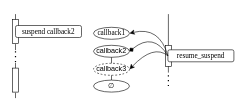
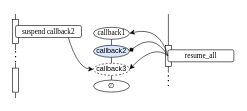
+ <mxCell id="13" value="" style="endArrow=none;html=1;rounded=0;entryX=0.5;entryY=1;entryDx=0;entryDy=0;exitX=0.5;exitY=0;exitDx=0;exitDy=0;" parent="9" source="11" target="10" edge="1"><mxGeometry width="50" height="50" relative="1" as="geometry"><mxPoint x="-216" y="50" as="sourcePoint" /><mxPoint x="-156" as="targetPoint" /></mxGeometry></mxCell>
- <mxCell id="11" value="callback2" style="ellipse;whiteSpace=wrap;html=1;" parent="9" vertex="1"><mxGeometry y="30" width="60" height="20" as="geometry" /></mxCell>
+ <mxCell id="11" value="callback2" style="ellipse;whiteSpace=wrap;html=1;fillColor=#dae8fc;" parent="9" vertex="1"><mxGeometry y="30" width="60" height="20" as="geometry" /></mxCell>
+ <mxCell id="2" value="" style="curved=1;endArrow=classic;html=1;rounded=0;exitX=0.75;exitY=0;exitDx=0;exitDy=0;entryX=0;entryY=0.5;entryDx=0;entryDy=0;" parent="1" source="23" target="12" edge="1"><mxGeometry width="50" height="50" relative="1" as="geometry"><mxPoint x="85" y="112" as="sourcePoint" /><mxPoint x="135" y="62" as="targetPoint" /><Array as="points"><mxPoint x="125" y="113" /></Array></mxGeometry></mxCell>
- <mxCell id="17" value="&lt;font face=&quot;Lucida Console&quot;&gt;resume_suspend&lt;/font&gt;" style="rounded=1;whiteSpace=wrap;html=1;" vertex="1" parent="1"><mxGeometry x="279" y="82.5" width="110" height="20" as="geometry" /></mxCell>
+ <mxCell id="17" value="&lt;font face=&quot;Lucida Console&quot;&gt;resume_all&lt;/font&gt;" style="rounded=1;whiteSpace=wrap;html=1;" vertex="1" parent="1"><mxGeometry x="279" y="82.5" width="110" height="20" as="geometry" /></mxCell>
